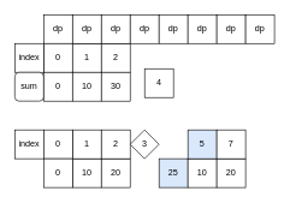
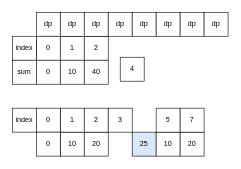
- <mxCell id="25" value="sum" style="whiteSpace=wrap;html=1;rounded=1;" vertex="1" parent="1"><mxGeometry x="20" y="100" width="40" height="40" as="geometry" /></mxCell>
+ <mxCell id="25" value="sum" style="rounded=0;whiteSpace=wrap;html=1;" vertex="1" parent="1"><mxGeometry x="20" y="100" width="40" height="40" as="geometry" /></mxCell>
- <mxCell id="28" value="30" style="rounded=0;whiteSpace=wrap;html=1;" vertex="1" parent="1"><mxGeometry x="140" y="100" width="40" height="40" as="geometry" /></mxCell>
+ <mxCell id="28" value="40" style="rounded=0;whiteSpace=wrap;html=1;" vertex="1" parent="1"><mxGeometry x="140" y="100" width="40" height="40" as="geometry" /></mxCell>
- <mxCell id="9" value="3" style="rhombus;whiteSpace=wrap;html=1;" vertex="1" parent="1"><mxGeometry x="180" y="180" width="40" height="40" as="geometry" /></mxCell>
+ <mxCell id="9" value="3" style="rounded=0;whiteSpace=wrap;html=1;" vertex="1" parent="1"><mxGeometry x="180" y="180" width="40" height="40" as="geometry" /></mxCell>
- <mxCell id="11" value="5" style="rounded=0;whiteSpace=wrap;html=1;fillColor=#dae8fc;" vertex="1" parent="1"><mxGeometry x="260" y="180" width="40" height="40" as="geometry" /></mxCell>
+ <mxCell id="11" value="5" style="rounded=0;whiteSpace=wrap;html=1;" vertex="1" parent="1"><mxGeometry x="260" y="180" width="40" height="40" as="geometry" /></mxCell>
